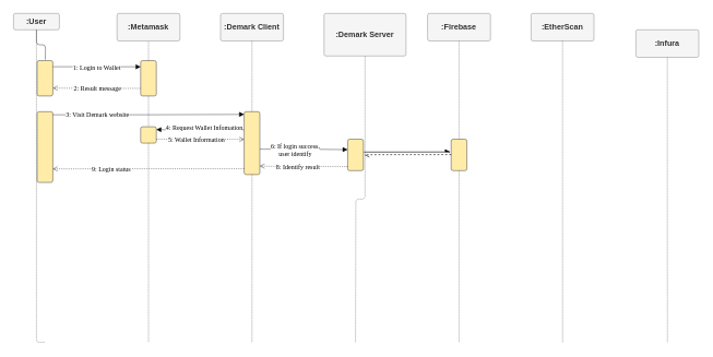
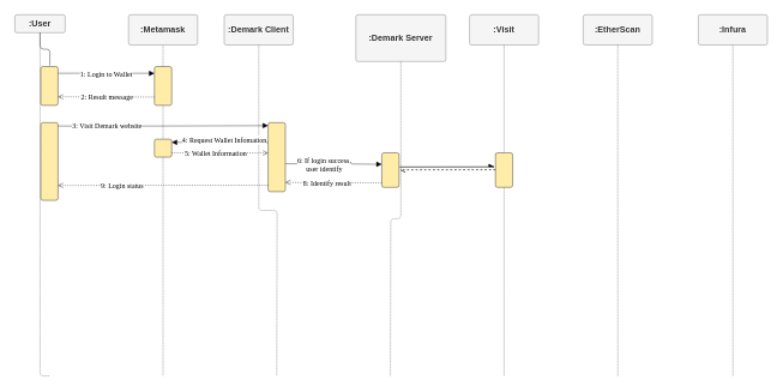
- <mxCell id="5" value=":Demark Client" style="html=1;whiteSpace=wrap;;fontSize=12;fontColor=#333333;fontStyle=1;spacing=5;strokeOpacity=100;fillOpacity=100;rounded=1;absoluteArcSize=1;arcSize=6;fillColor=#f5f5f5;strokeWidth=0.6;strokeColor=#666666;" parent="1" vertex="1"><mxGeometry x="336" y="20" width="96" height="42" as="geometry" /></mxCell>
+ <mxCell id="5" value=":Demark Client" style="html=1;whiteSpace=wrap;;fontSize=12;fontColor=#333333;fontStyle=1;spacing=5;strokeOpacity=100;fillOpacity=100;rounded=1;absoluteArcSize=1;arcSize=6;fillColor=#f5f5f5;strokeWidth=0.6;strokeColor=#666666;" parent="1" vertex="1"><mxGeometry x="311" y="20" width="96" height="42" as="geometry" /></mxCell>
- <mxCell id="18" value=":Firebase" style="html=1;whiteSpace=wrap;;fontSize=12;fontColor=#333333;fontStyle=1;spacing=5;strokeOpacity=100;fillOpacity=100;rounded=1;absoluteArcSize=1;arcSize=6;fillColor=#f5f5f5;strokeWidth=0.6;strokeColor=#666666;" parent="1" vertex="1"><mxGeometry x="652" y="20" width="96" height="42" as="geometry" /></mxCell>
+ <mxCell id="18" value=":Visit" style="html=1;whiteSpace=wrap;;fontSize=12;fontColor=#333333;fontStyle=1;spacing=5;strokeOpacity=100;fillOpacity=100;rounded=1;absoluteArcSize=1;arcSize=6;fillColor=#f5f5f5;strokeWidth=0.6;strokeColor=#666666;" parent="1" vertex="1"><mxGeometry x="652" y="20" width="96" height="42" as="geometry" /></mxCell>
- <mxCell id="37" value=":Infura" style="html=1;whiteSpace=wrap;;fontSize=12;fontColor=#333333;fontStyle=1;spacing=5;strokeOpacity=100;fillOpacity=100;rounded=1;absoluteArcSize=1;arcSize=6;fillColor=#f5f5f5;strokeWidth=0.6;strokeColor=#666666;" parent="1" vertex="1"><mxGeometry x="970" y="45" width="96" height="42" as="geometry" /></mxCell>
+ <mxCell id="37" value=":Infura" style="html=1;whiteSpace=wrap;;fontSize=12;fontColor=#333333;fontStyle=1;spacing=5;strokeOpacity=100;fillOpacity=100;rounded=1;absoluteArcSize=1;arcSize=6;fillColor=#f5f5f5;strokeWidth=0.6;strokeColor=#666666;" parent="1" vertex="1"><mxGeometry x="970" y="20" width="96" height="42" as="geometry" /></mxCell>
